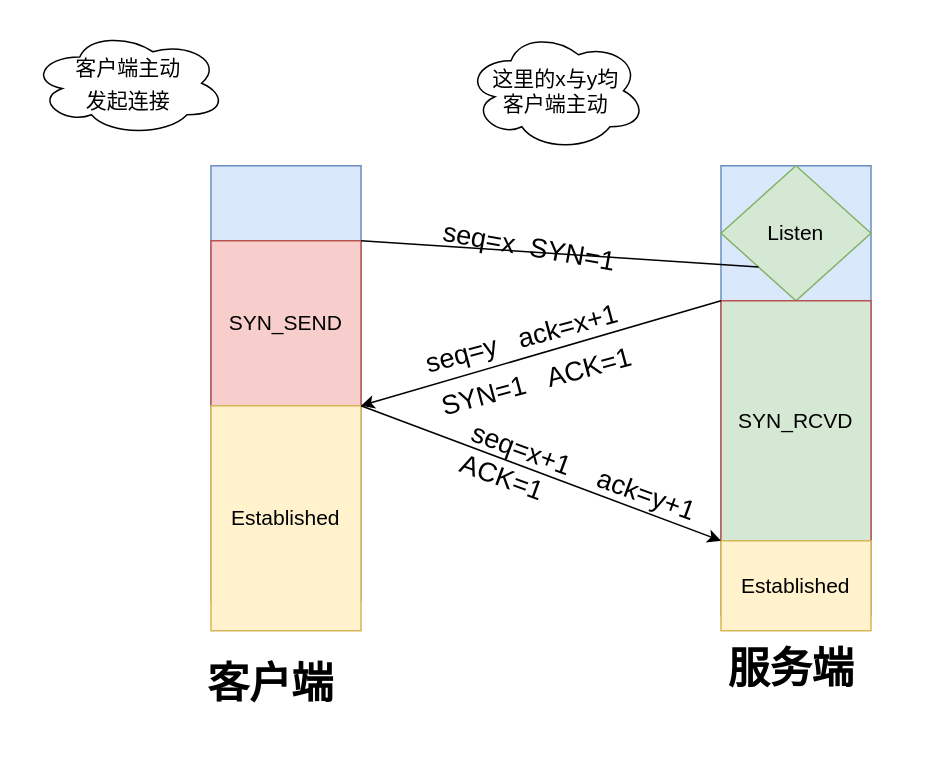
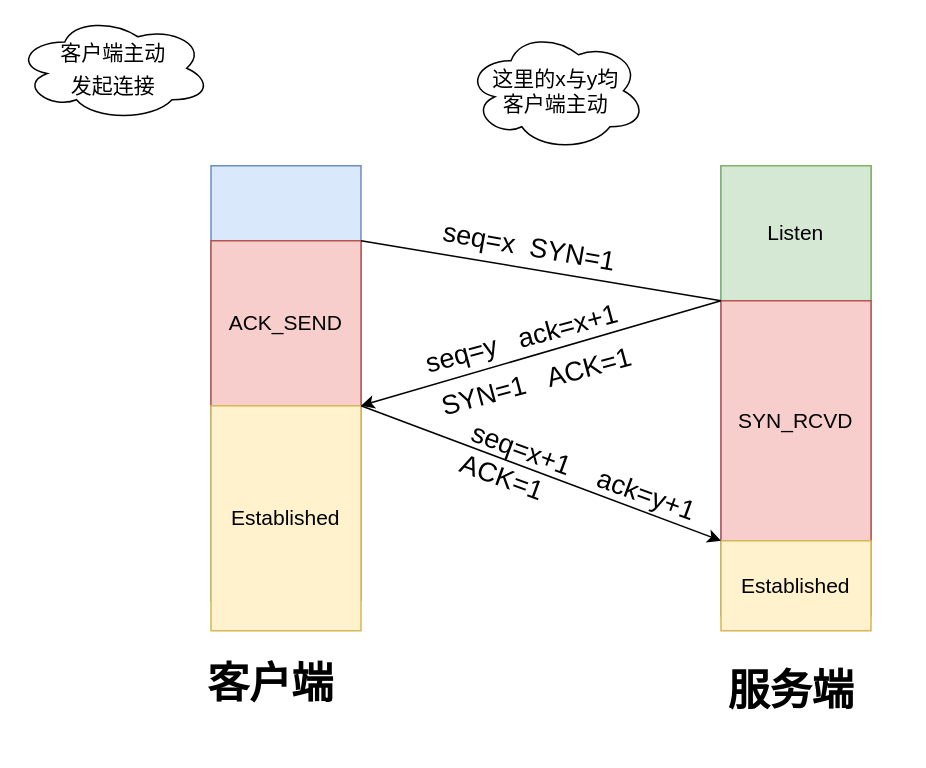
- <mxCell id="11" value="&lt;font style=&quot;font-size: 14px&quot;&gt;客户端主动&lt;br&gt;发起连接&lt;/font&gt;" style="ellipse;shape=cloud;whiteSpace=wrap;html=1;fontSize=18;" vertex="1" parent="1"><mxGeometry x="20" y="20" width="130" height="70" as="geometry" /></mxCell>
+ <mxCell id="11" value="&lt;font style=&quot;font-size: 14px&quot;&gt;客户端主动&lt;br&gt;发起连接&lt;/font&gt;" style="ellipse;shape=cloud;whiteSpace=wrap;html=1;fontSize=18;" vertex="1" parent="1"><mxGeometry x="10" y="10" width="130" height="70" as="geometry" /></mxCell>
- <mxCell id="5" value="&lt;span style=&quot;font-size: 14px&quot;&gt;Listen&lt;/span&gt;" style="rhombus;whiteSpace=wrap;html=1;fillColor=#d5e8d4;strokeColor=#82b366;" vertex="1" parent="1"><mxGeometry x="480" y="110" width="100" height="90" as="geometry" /></mxCell>
+ <mxCell id="5" value="&lt;span style=&quot;font-size: 14px&quot;&gt;Listen&lt;/span&gt;" style="rounded=0;whiteSpace=wrap;html=1;fillColor=#d5e8d4;strokeColor=#82b366;" vertex="1" parent="1"><mxGeometry x="480" y="110" width="100" height="90" as="geometry" /></mxCell>
- <mxCell id="3" value="&lt;span style=&quot;font-size: 14px&quot;&gt;SYN_SEND&lt;/span&gt;" style="rounded=0;whiteSpace=wrap;html=1;fillColor=#f8cecc;strokeColor=#b85450;" vertex="1" parent="1"><mxGeometry x="140" y="160" width="100" height="110" as="geometry" /></mxCell>
+ <mxCell id="3" value="&lt;span style=&quot;font-size: 14px&quot;&gt;ACK_SEND&lt;/span&gt;" style="rounded=0;whiteSpace=wrap;html=1;fillColor=#f8cecc;strokeColor=#b85450;" vertex="1" parent="1"><mxGeometry x="140" y="160" width="100" height="110" as="geometry" /></mxCell>
- <mxCell id="7" value="&lt;span style=&quot;font-size: 14px&quot;&gt;SYN_RCVD&lt;/span&gt;" style="rounded=0;whiteSpace=wrap;html=1;fillColor=#d5e8d4;strokeColor=#b85450;" vertex="1" parent="1"><mxGeometry x="480" y="200" width="100" height="160" as="geometry" /></mxCell>
+ <mxCell id="7" value="&lt;span style=&quot;font-size: 14px&quot;&gt;SYN_RCVD&lt;/span&gt;" style="rounded=0;whiteSpace=wrap;html=1;fillColor=#f8cecc;strokeColor=#b85450;" vertex="1" parent="1"><mxGeometry x="480" y="200" width="100" height="160" as="geometry" /></mxCell>
- <mxCell id="13" value="&lt;h1&gt;服务端&lt;/h1&gt;" style="text;html=1;strokeColor=none;fillColor=none;spacing=5;spacingTop=-20;whiteSpace=wrap;overflow=hidden;rounded=0;fontSize=14;" vertex="1" parent="1"><mxGeometry x="480" y="420" width="115" height="60" as="geometry" /></mxCell>
+ <mxCell id="13" value="&lt;h1&gt;服务端&lt;/h1&gt;" style="text;html=1;strokeColor=none;fillColor=none;spacing=5;spacingTop=-20;whiteSpace=wrap;overflow=hidden;rounded=0;fontSize=14;" vertex="1" parent="1"><mxGeometry x="480" y="435" width="115" height="60" as="geometry" /></mxCell>
